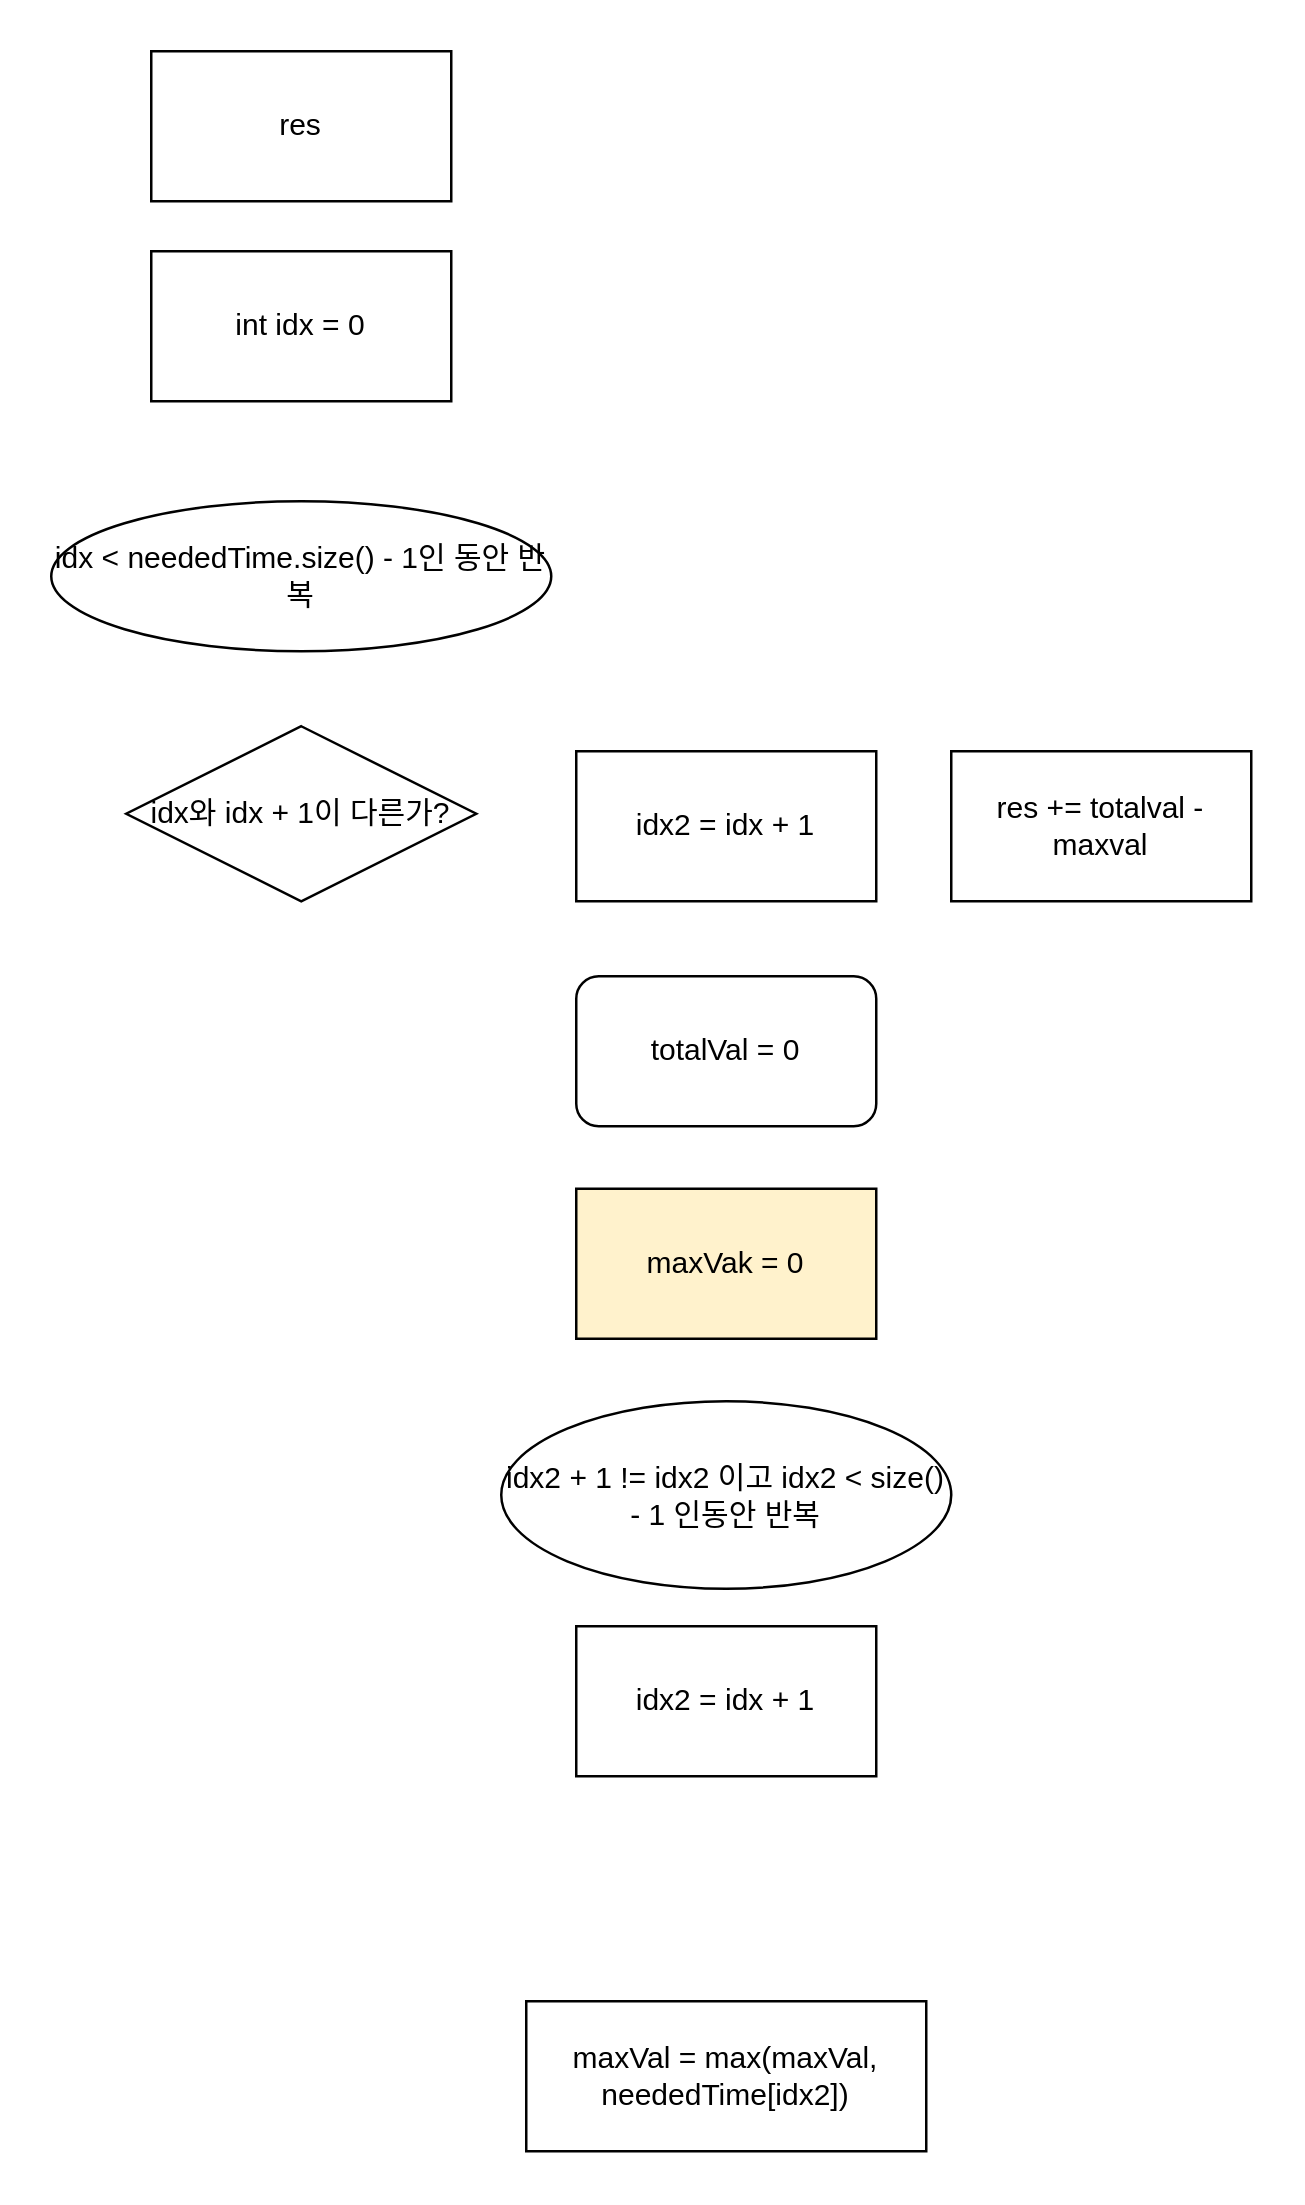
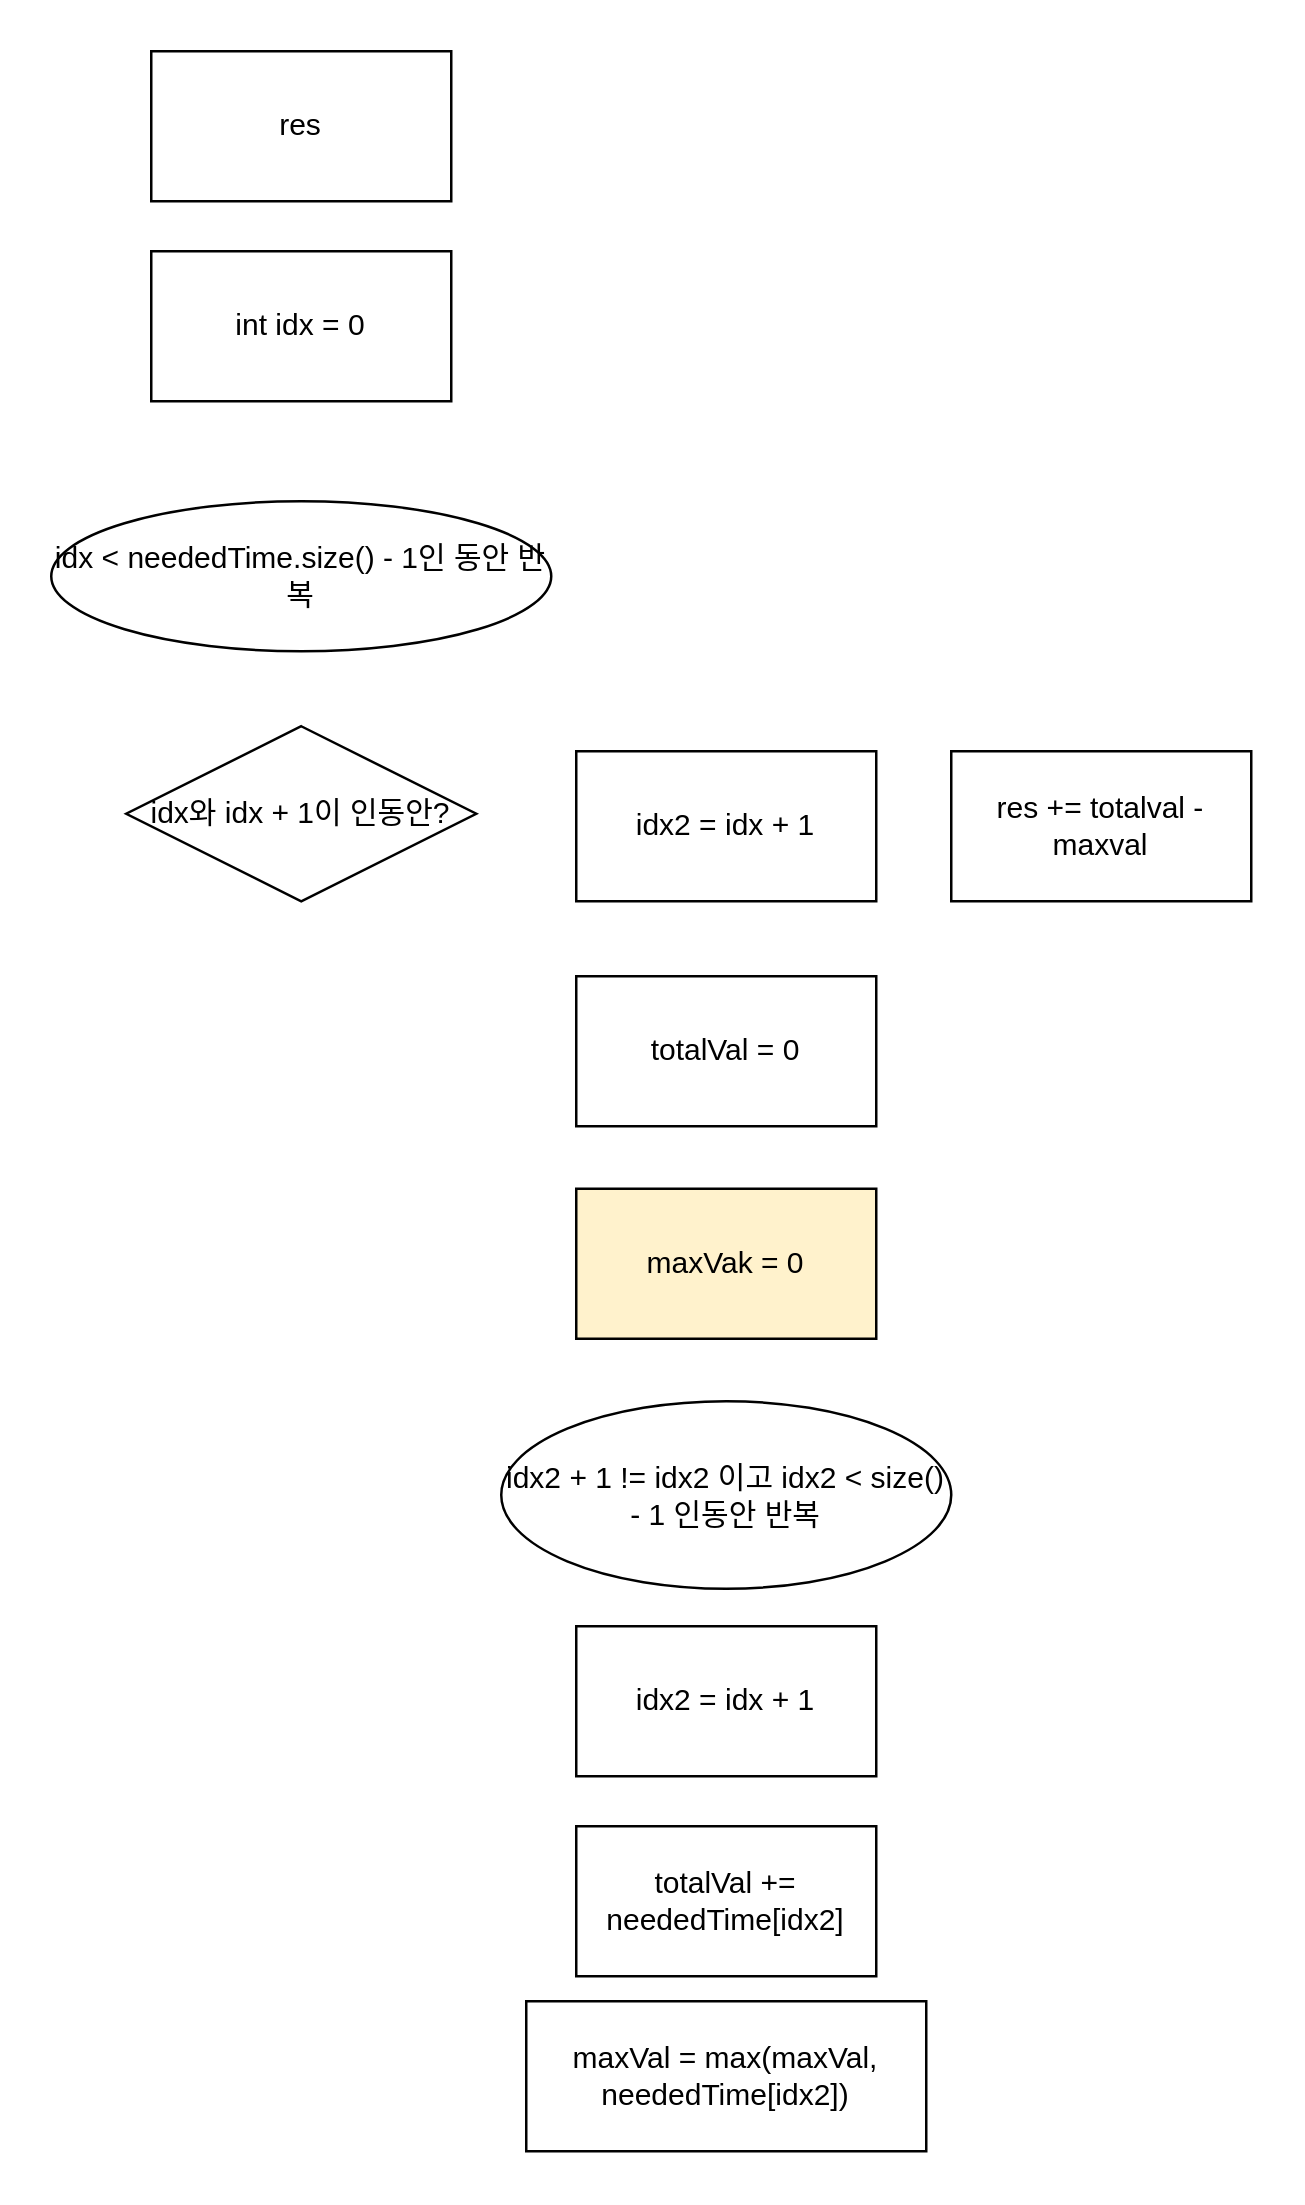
- <mxCell id="4" value="idx와 idx + 1이 다른가?" style="rounded=0;whiteSpace=wrap;html=1;shape=rhombus;perimeter=rhombusPerimeter;" vertex="1" parent="1"><mxGeometry x="50" y="290" width="140" height="70" as="geometry" /></mxCell>
+ <mxCell id="4" value="idx와 idx + 1이 인동안?" style="rounded=0;whiteSpace=wrap;html=1;shape=rhombus;perimeter=rhombusPerimeter;" vertex="1" parent="1"><mxGeometry x="50" y="290" width="140" height="70" as="geometry" /></mxCell>
- <mxCell id="8" value="totalVal = 0" style="whiteSpace=wrap;html=1;rounded=1;" vertex="1" parent="1"><mxGeometry x="230" y="390" width="120" height="60" as="geometry" /></mxCell>
+ <mxCell id="8" value="totalVal = 0" style="whiteSpace=wrap;html=1;" vertex="1" parent="1"><mxGeometry x="230" y="390" width="120" height="60" as="geometry" /></mxCell>
+ <mxCell id="11" value="totalVal += neededTime[idx2]" style="whiteSpace=wrap;html=1;" vertex="1" parent="1"><mxGeometry x="230" y="730" width="120" height="60" as="geometry" /></mxCell>
